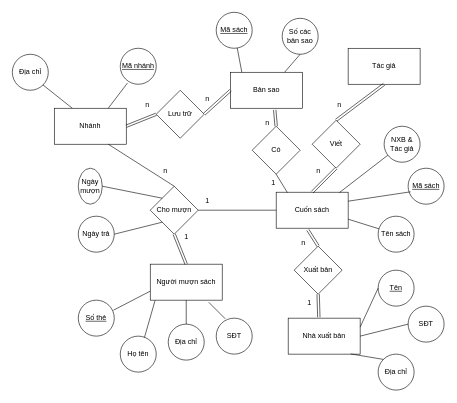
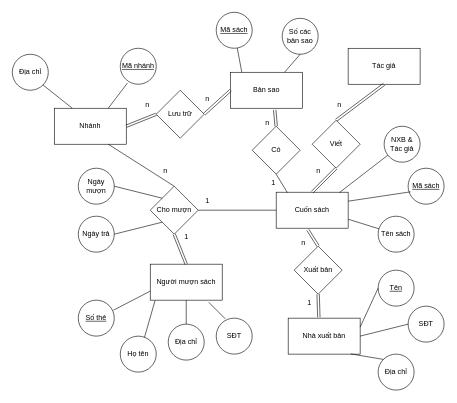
- <mxCell id="52" value="Ngày mượn" style="ellipse;whiteSpace=wrap;html=1;aspect=fixed;" vertex="1" parent="1"><mxGeometry x="130" y="280" width="40" height="60" as="geometry" /></mxCell>
+ <mxCell id="52" value="Ngày mượn" style="ellipse;whiteSpace=wrap;html=1;aspect=fixed;" vertex="1" parent="1"><mxGeometry x="130" y="280" width="60" height="60" as="geometry" /></mxCell>
